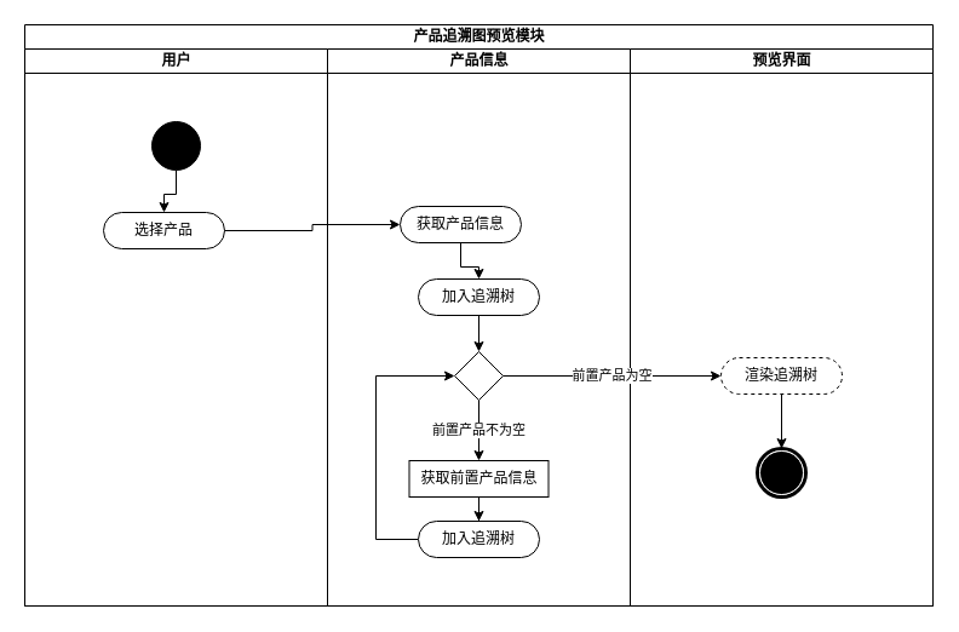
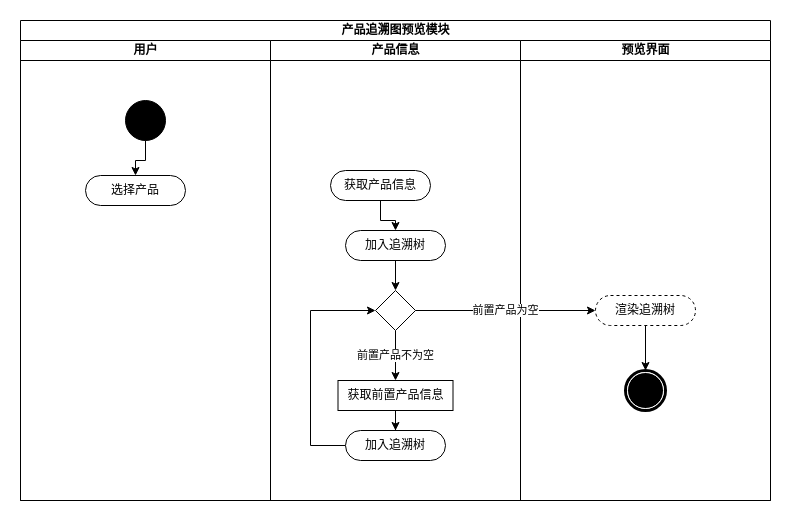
- <mxCell id="22" style="edgeStyle=orthogonalEdgeStyle;rounded=0;orthogonalLoop=1;jettySize=auto;html=1;entryX=0;entryY=0.5;entryDx=0;entryDy=0;" edge="1" parent="2" source="6" target="8"><mxGeometry relative="1" as="geometry" /></mxCell>
